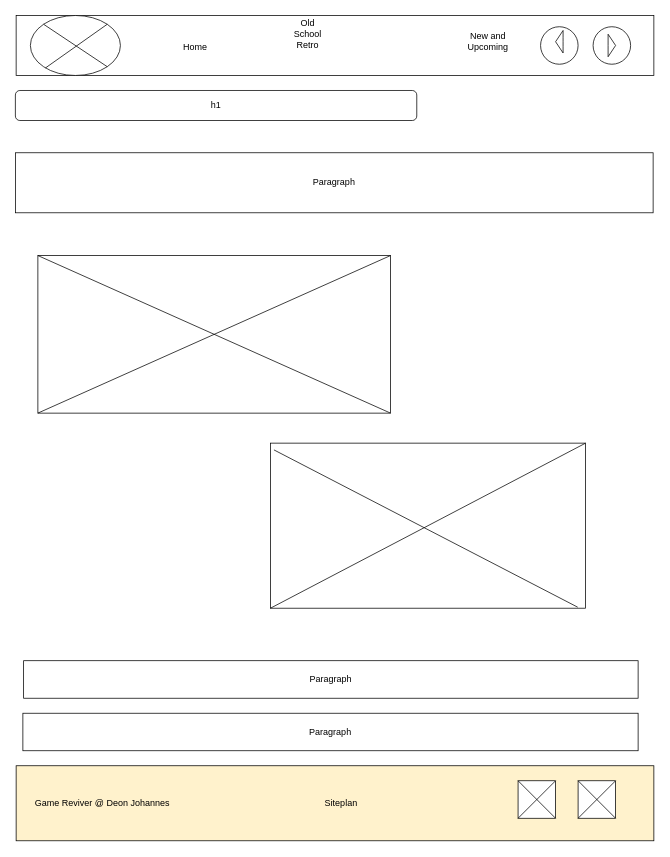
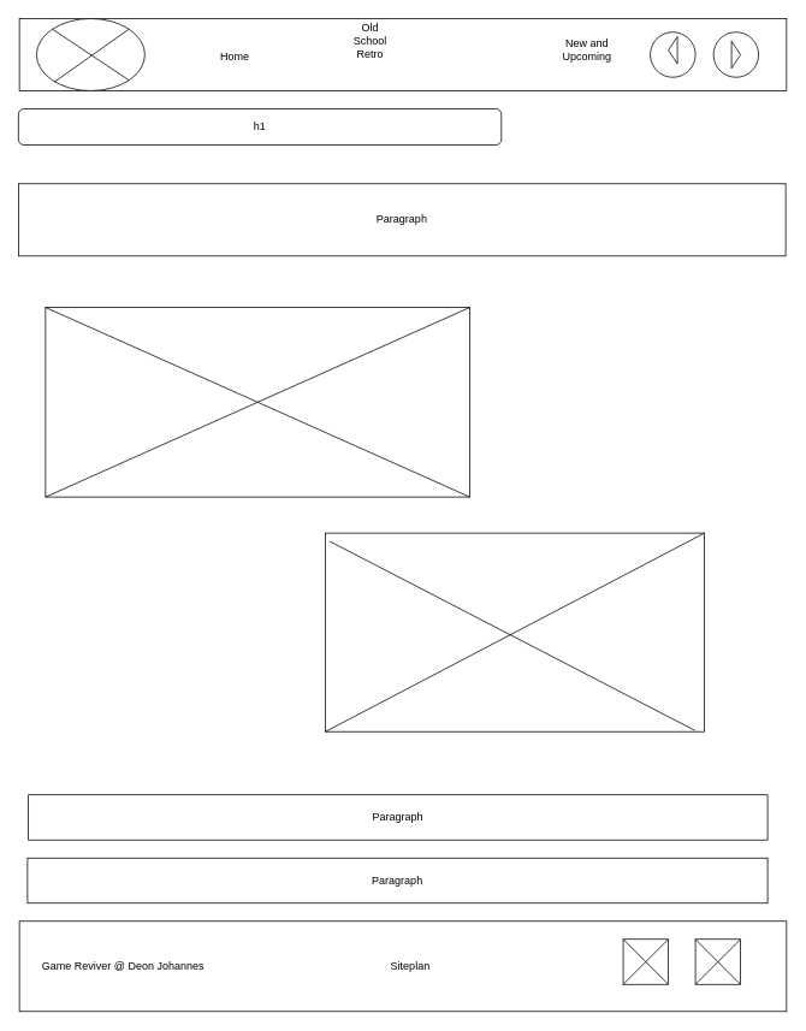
- <mxCell id="4" value="&amp;nbsp; &amp;nbsp; &amp;nbsp; &amp;nbsp;Game Reviver @ Deon Johannes&amp;nbsp; &amp;nbsp; &amp;nbsp; &amp;nbsp; &amp;nbsp; &amp;nbsp; &amp;nbsp; &amp;nbsp; &amp;nbsp; &amp;nbsp; &amp;nbsp; &amp;nbsp; &amp;nbsp; &amp;nbsp; &amp;nbsp; &amp;nbsp; &amp;nbsp; &amp;nbsp; &amp;nbsp; &amp;nbsp; &amp;nbsp; &amp;nbsp; &amp;nbsp; &amp;nbsp; &amp;nbsp; &amp;nbsp; &amp;nbsp; &amp;nbsp; &amp;nbsp; &amp;nbsp; &amp;nbsp; Siteplan&amp;nbsp; &amp;nbsp; &amp;nbsp; &amp;nbsp; &amp;nbsp; &amp;nbsp; &amp;nbsp; &amp;nbsp; &amp;nbsp; &amp;nbsp; &amp;nbsp; &amp;nbsp; &amp;nbsp; &amp;nbsp; &amp;nbsp; &amp;nbsp; &amp;nbsp; &amp;nbsp; &amp;nbsp; &amp;nbsp; &amp;nbsp; &amp;nbsp; &amp;nbsp; &amp;nbsp; &amp;nbsp; &amp;nbsp; &amp;nbsp; &amp;nbsp; &amp;nbsp; &amp;nbsp; &amp;nbsp; &amp;nbsp; &amp;nbsp; &amp;nbsp; &amp;nbsp; &amp;nbsp; &amp;nbsp; &amp;nbsp; &amp;nbsp; &amp;nbsp; &amp;nbsp; &amp;nbsp; &amp;nbsp; &amp;nbsp; &amp;nbsp;&amp;nbsp;" style="rounded=0;whiteSpace=wrap;html=1;align=left;fillColor=#fff2cc;" parent="1" vertex="1"><mxGeometry x="21" y="1020" width="850" height="100" as="geometry" /></mxCell>
+ <mxCell id="4" value="&amp;nbsp; &amp;nbsp; &amp;nbsp; &amp;nbsp;Game Reviver @ Deon Johannes&amp;nbsp; &amp;nbsp; &amp;nbsp; &amp;nbsp; &amp;nbsp; &amp;nbsp; &amp;nbsp; &amp;nbsp; &amp;nbsp; &amp;nbsp; &amp;nbsp; &amp;nbsp; &amp;nbsp; &amp;nbsp; &amp;nbsp; &amp;nbsp; &amp;nbsp; &amp;nbsp; &amp;nbsp; &amp;nbsp; &amp;nbsp; &amp;nbsp; &amp;nbsp; &amp;nbsp; &amp;nbsp; &amp;nbsp; &amp;nbsp; &amp;nbsp; &amp;nbsp; &amp;nbsp; &amp;nbsp; Siteplan&amp;nbsp; &amp;nbsp; &amp;nbsp; &amp;nbsp; &amp;nbsp; &amp;nbsp; &amp;nbsp; &amp;nbsp; &amp;nbsp; &amp;nbsp; &amp;nbsp; &amp;nbsp; &amp;nbsp; &amp;nbsp; &amp;nbsp; &amp;nbsp; &amp;nbsp; &amp;nbsp; &amp;nbsp; &amp;nbsp; &amp;nbsp; &amp;nbsp; &amp;nbsp; &amp;nbsp; &amp;nbsp; &amp;nbsp; &amp;nbsp; &amp;nbsp; &amp;nbsp; &amp;nbsp; &amp;nbsp; &amp;nbsp; &amp;nbsp; &amp;nbsp; &amp;nbsp; &amp;nbsp; &amp;nbsp; &amp;nbsp; &amp;nbsp; &amp;nbsp; &amp;nbsp; &amp;nbsp; &amp;nbsp; &amp;nbsp; &amp;nbsp;&amp;nbsp;" style="rounded=0;whiteSpace=wrap;html=1;align=left;" parent="1" vertex="1"><mxGeometry x="21" y="1020" width="850" height="100" as="geometry" /></mxCell>
